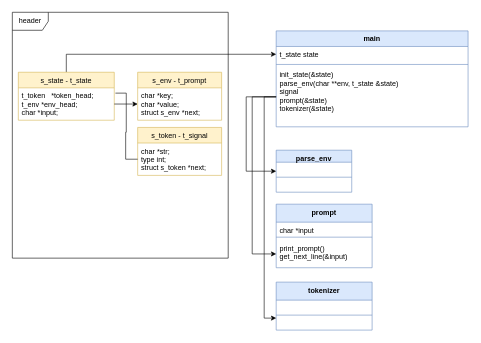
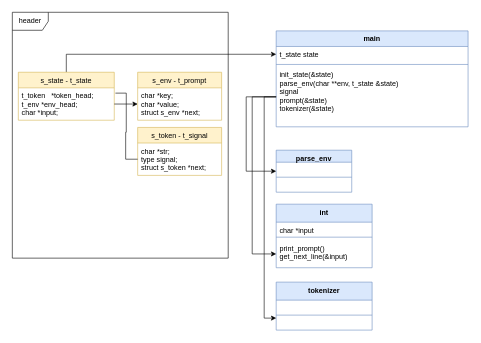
- <mxCell id="25" value="char   *str; &#10;type int; &#10;struct s_token *next;" style="text;strokeColor=none;fillColor=none;align=left;verticalAlign=top;spacingLeft=4;spacingRight=4;overflow=hidden;rotatable=0;points=[[0,0.5],[1,0.5]];portConstraint=eastwest;" vertex="1" parent="24"><mxGeometry y="26" width="140" height="54" as="geometry" /></mxCell>
+ <mxCell id="25" value="char   *str; &#10;type signal; &#10;struct s_token *next;" style="text;strokeColor=none;fillColor=none;align=left;verticalAlign=top;spacingLeft=4;spacingRight=4;overflow=hidden;rotatable=0;points=[[0,0.5],[1,0.5]];portConstraint=eastwest;" vertex="1" parent="24"><mxGeometry y="26" width="140" height="54" as="geometry" /></mxCell>
- <mxCell id="16" value="prompt&#10;" style="swimlane;fontStyle=1;align=center;verticalAlign=top;childLayout=stackLayout;horizontal=1;startSize=30;horizontalStack=0;resizeParent=1;resizeParentMax=0;resizeLast=0;collapsible=1;marginBottom=0;fillColor=#dae8fc;strokeColor=#6c8ebf;" vertex="1" parent="1"><mxGeometry x="460" y="340" width="160" height="106" as="geometry" /></mxCell>
+ <mxCell id="16" value="int&#10;" style="swimlane;fontStyle=1;align=center;verticalAlign=top;childLayout=stackLayout;horizontal=1;startSize=30;horizontalStack=0;resizeParent=1;resizeParentMax=0;resizeLast=0;collapsible=1;marginBottom=0;fillColor=#dae8fc;strokeColor=#6c8ebf;" vertex="1" parent="1"><mxGeometry x="460" y="340" width="160" height="106" as="geometry" /></mxCell>
